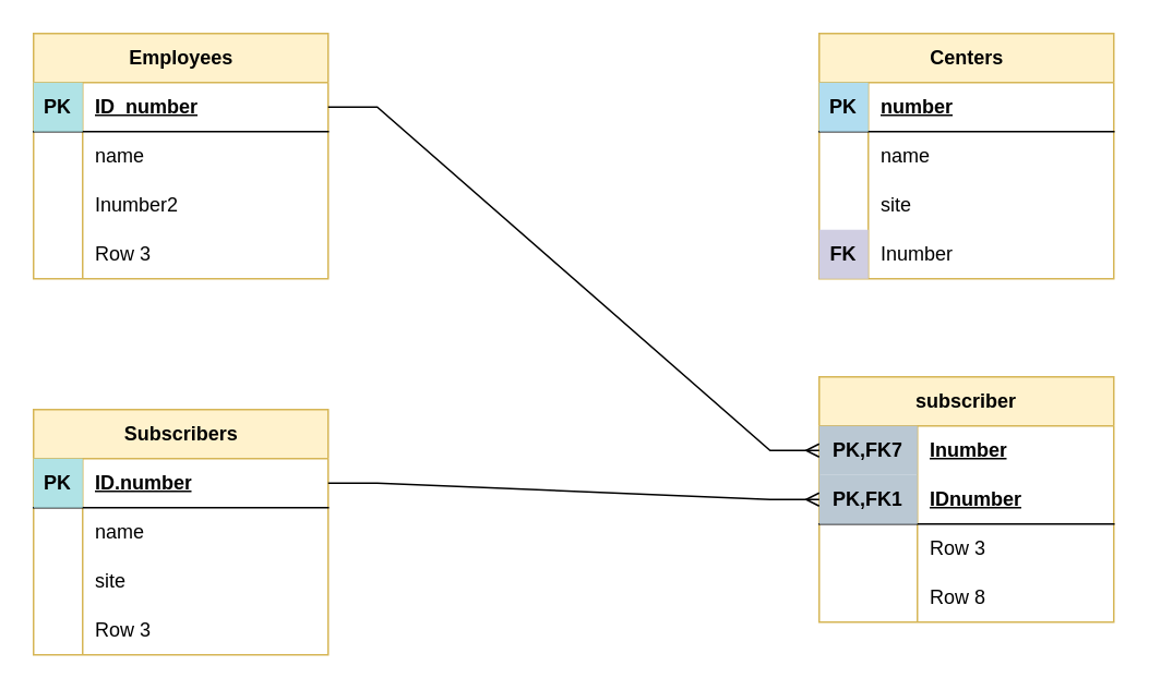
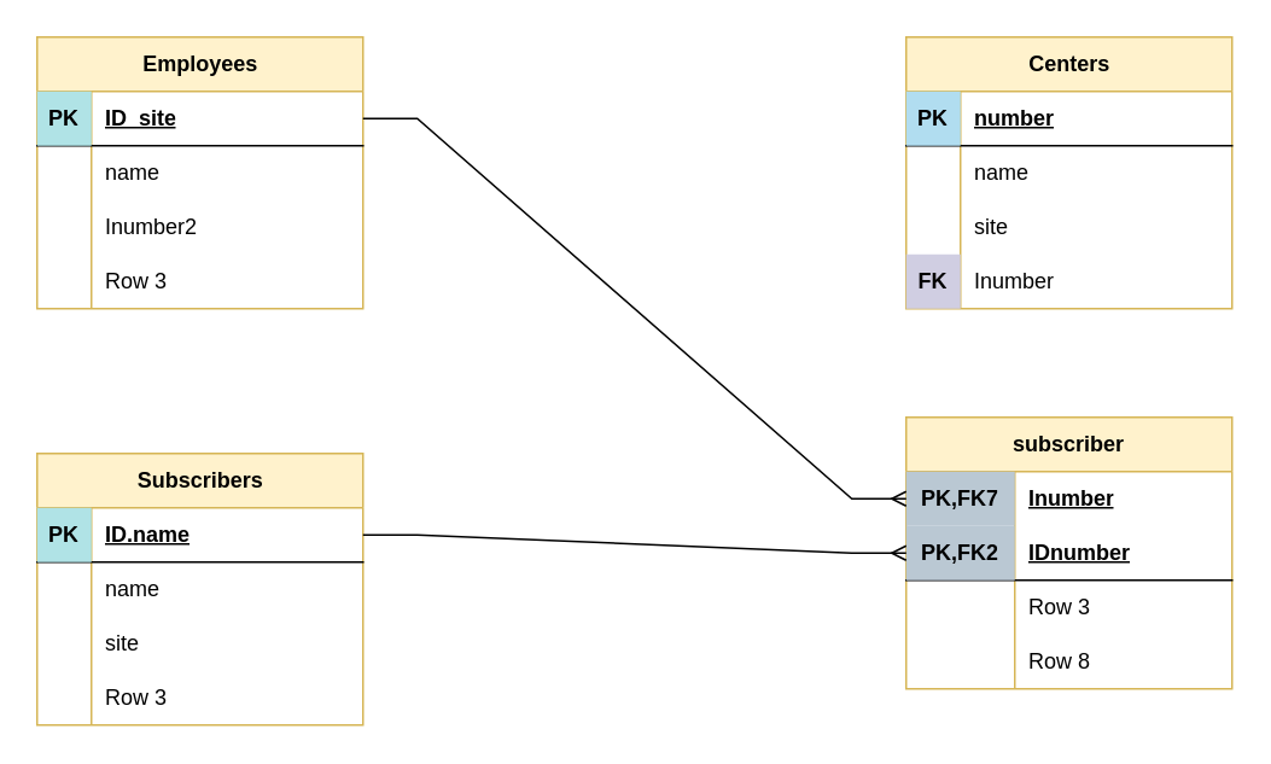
- <mxCell id="31" value="ID_number" style="shape=partialRectangle;connectable=0;fillColor=none;top=0;left=0;bottom=0;right=0;align=left;spacingLeft=6;fontStyle=5;overflow=hidden;whiteSpace=wrap;html=1;" parent="29" vertex="1"><mxGeometry x="30" width="150" height="30" as="geometry"><mxRectangle width="150" height="30" as="alternateBounds" /></mxGeometry></mxCell>
+ <mxCell id="31" value="ID_site" style="shape=partialRectangle;connectable=0;fillColor=none;top=0;left=0;bottom=0;right=0;align=left;spacingLeft=6;fontStyle=5;overflow=hidden;whiteSpace=wrap;html=1;" parent="29" vertex="1"><mxGeometry x="30" width="150" height="30" as="geometry"><mxRectangle width="150" height="30" as="alternateBounds" /></mxGeometry></mxCell>
- <mxCell id="5" value="ID.number" style="shape=partialRectangle;connectable=0;fillColor=none;top=0;left=0;bottom=0;right=0;align=left;spacingLeft=6;fontStyle=5;overflow=hidden;whiteSpace=wrap;html=1;" parent="3" vertex="1"><mxGeometry x="30" width="150" height="30" as="geometry"><mxRectangle width="150" height="30" as="alternateBounds" /></mxGeometry></mxCell>
+ <mxCell id="5" value="ID.name" style="shape=partialRectangle;connectable=0;fillColor=none;top=0;left=0;bottom=0;right=0;align=left;spacingLeft=6;fontStyle=5;overflow=hidden;whiteSpace=wrap;html=1;" parent="3" vertex="1"><mxGeometry x="30" width="150" height="30" as="geometry"><mxRectangle width="150" height="30" as="alternateBounds" /></mxGeometry></mxCell>
- <mxCell id="46" value="PK,FK1" style="shape=partialRectangle;connectable=0;fillColor=#bac8d3;top=0;left=0;bottom=0;right=0;fontStyle=1;overflow=hidden;html=1;whiteSpace=wrap;strokeColor=#23445d;" parent="45" vertex="1"><mxGeometry width="60" height="30" as="geometry"><mxRectangle width="60" height="30" as="alternateBounds" /></mxGeometry></mxCell>
+ <mxCell id="46" value="PK,FK2" style="shape=partialRectangle;connectable=0;fillColor=#bac8d3;top=0;left=0;bottom=0;right=0;fontStyle=1;overflow=hidden;html=1;whiteSpace=wrap;strokeColor=#23445d;" parent="45" vertex="1"><mxGeometry width="60" height="30" as="geometry"><mxRectangle width="60" height="30" as="alternateBounds" /></mxGeometry></mxCell>
